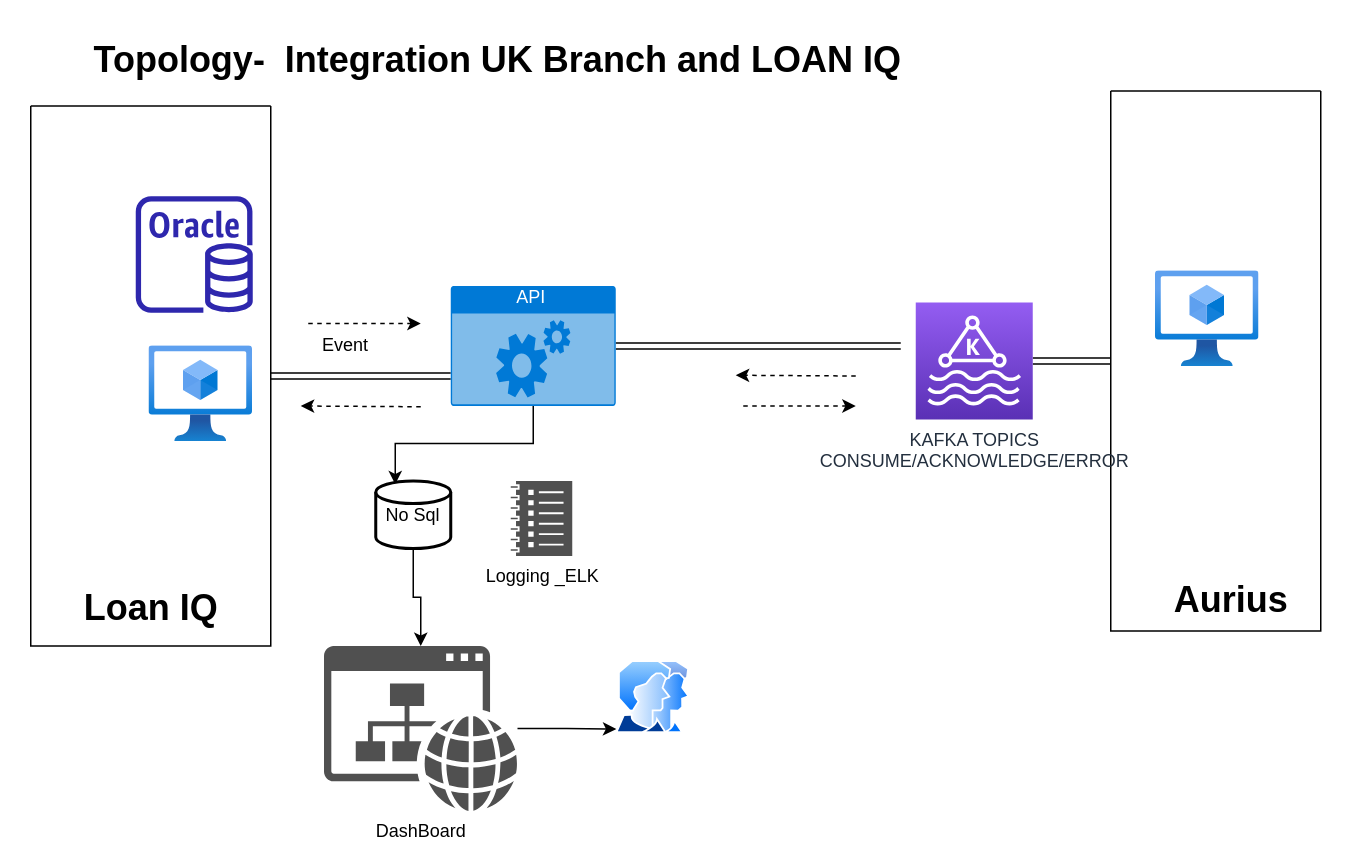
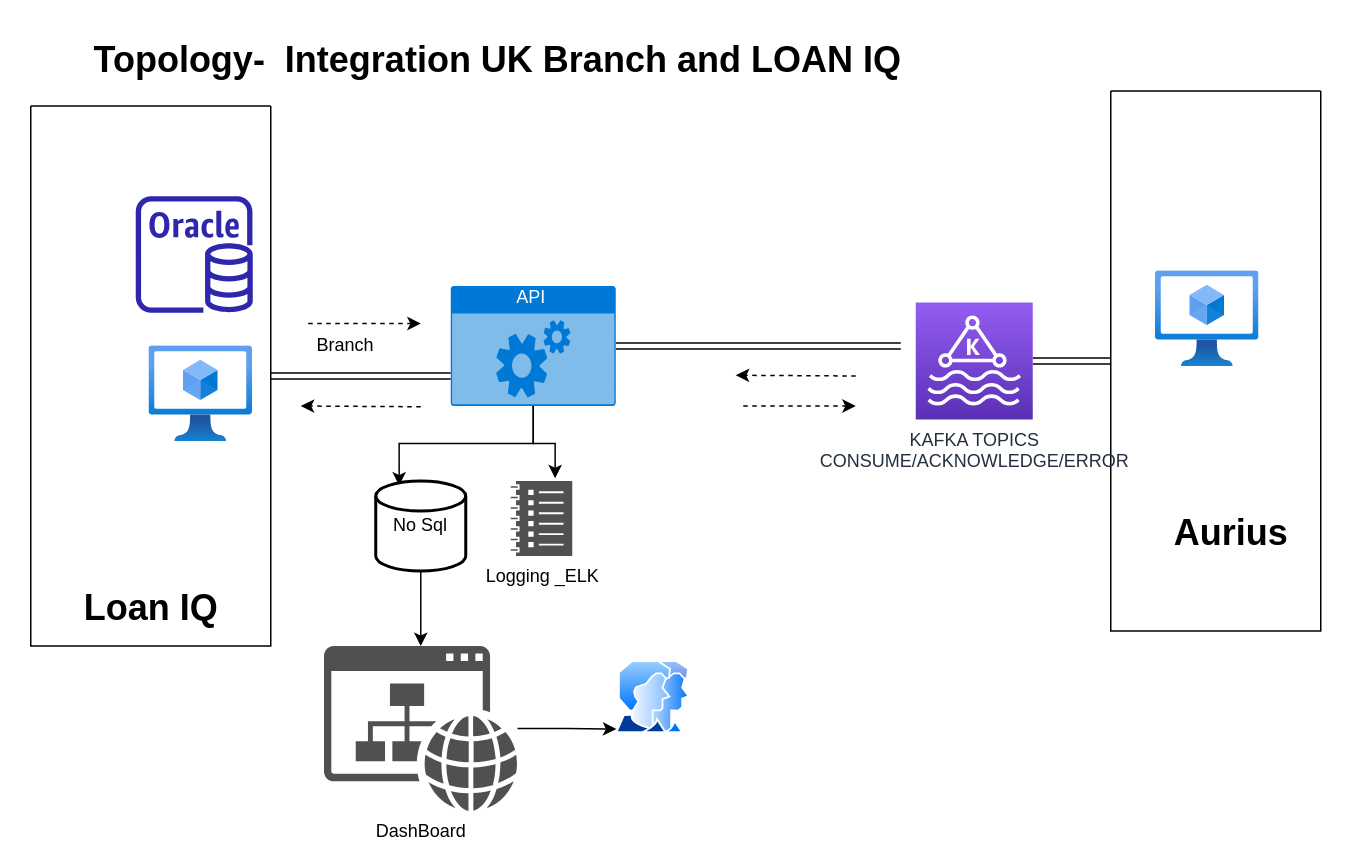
- <mxCell id="22" value="Event" style="text;html=1;strokeColor=none;fillColor=none;align=center;verticalAlign=middle;whiteSpace=wrap;rounded=0;" parent="1" vertex="1"><mxGeometry x="200" y="215" width="60" height="30" as="geometry" /></mxCell>
+ <mxCell id="22" value="Branch" style="text;html=1;strokeColor=none;fillColor=none;align=center;verticalAlign=middle;whiteSpace=wrap;rounded=0;" parent="1" vertex="1"><mxGeometry x="200" y="215" width="60" height="30" as="geometry" /></mxCell>
+ <mxCell id="13" style="edgeStyle=orthogonalEdgeStyle;rounded=0;orthogonalLoop=1;jettySize=auto;html=1;entryX=0.722;entryY=-0.036;entryDx=0;entryDy=0;entryPerimeter=0;" parent="1" source="15" target="21" edge="1"><mxGeometry relative="1" as="geometry" /></mxCell>
- <mxCell id="17" value="No Sql" style="strokeWidth=2;html=1;shape=mxgraph.flowchart.database;whiteSpace=wrap;" parent="1" vertex="1"><mxGeometry x="250" y="320" width="50" height="45" as="geometry" /></mxCell>
+ <mxCell id="17" value="No Sql" style="strokeWidth=2;html=1;shape=mxgraph.flowchart.database;whiteSpace=wrap;" parent="1" vertex="1"><mxGeometry x="250" y="320" width="60" height="60" as="geometry" /></mxCell>
- <mxCell id="9" value="Aurius" style="text;strokeColor=none;fillColor=none;html=1;fontSize=24;fontStyle=1;verticalAlign=middle;align=center;" parent="7" vertex="1"><mxGeometry x="30" y="320" width="100" height="40" as="geometry" /></mxCell>
+ <mxCell id="9" value="Aurius" style="text;strokeColor=none;fillColor=none;html=1;fontSize=24;fontStyle=1;verticalAlign=middle;align=center;" parent="7" vertex="1"><mxGeometry x="30" y="275" width="100" height="40" as="geometry" /></mxCell>
